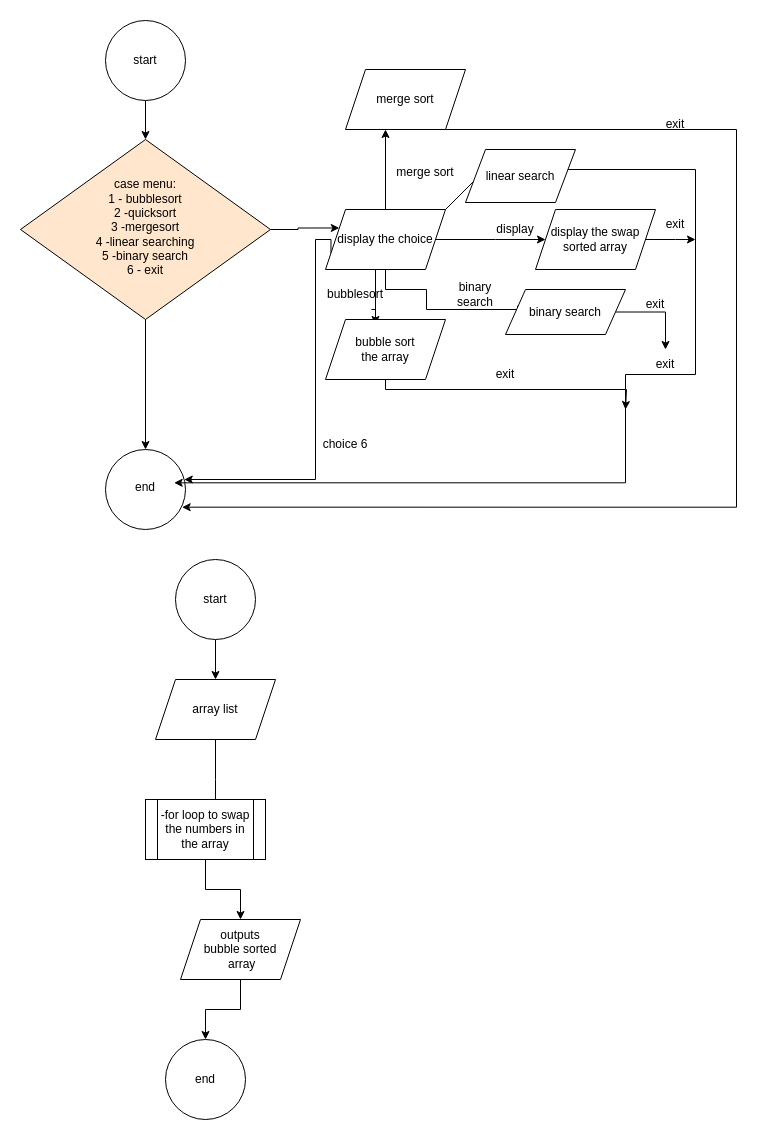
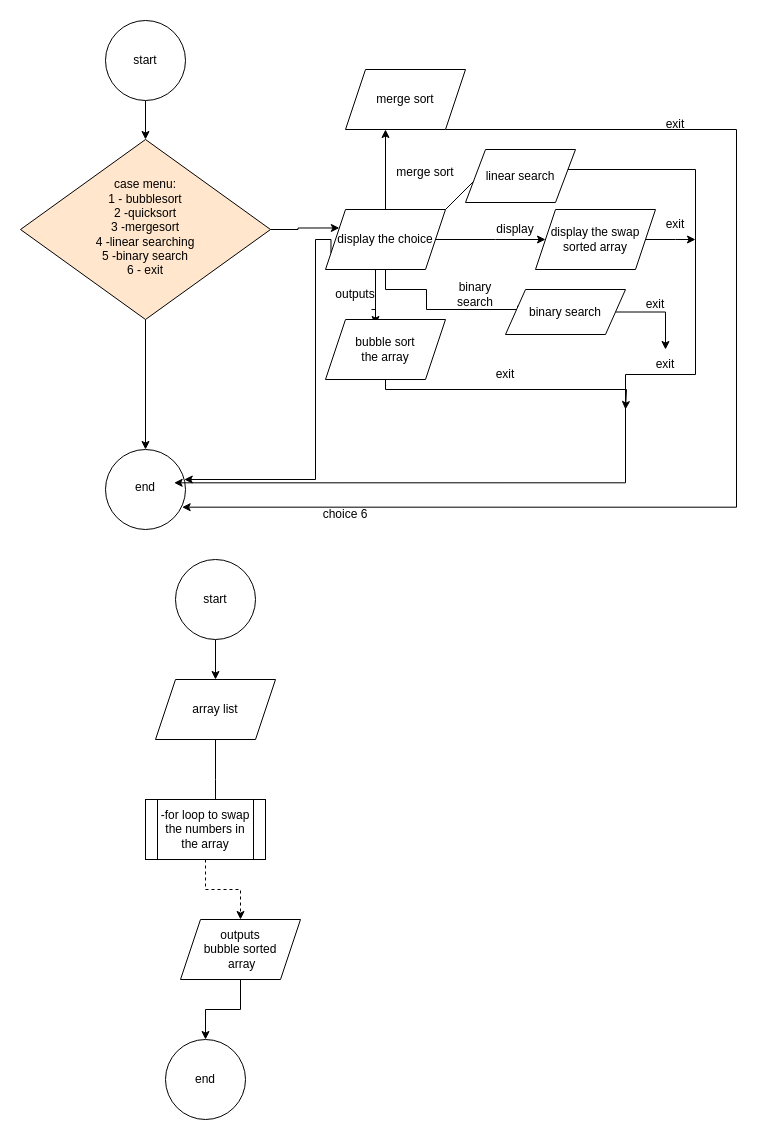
- <mxCell id="14" value="bubblesort" style="text;html=1;strokeColor=none;fillColor=none;align=center;verticalAlign=middle;whiteSpace=wrap;rounded=0;" vertex="1" parent="1"><mxGeometry x="325" y="279" width="60" height="30" as="geometry" /></mxCell>
+ <mxCell id="14" value="outputs" style="text;html=1;strokeColor=none;fillColor=none;align=center;verticalAlign=middle;whiteSpace=wrap;rounded=0;" vertex="1" parent="1"><mxGeometry x="325" y="279" width="60" height="30" as="geometry" /></mxCell>
- <mxCell id="17" value="choice 6" style="text;html=1;strokeColor=none;fillColor=none;align=center;verticalAlign=middle;whiteSpace=wrap;rounded=0;" vertex="1" parent="1"><mxGeometry x="315" y="429" width="60" height="30" as="geometry" /></mxCell>
+ <mxCell id="17" value="choice 6" style="text;html=1;strokeColor=none;fillColor=none;align=center;verticalAlign=middle;whiteSpace=wrap;rounded=0;" vertex="1" parent="1"><mxGeometry x="315" y="499" width="60" height="30" as="geometry" /></mxCell>
- <mxCell id="39" value="" style="edgeStyle=orthogonalEdgeStyle;rounded=0;orthogonalLoop=1;jettySize=auto;html=1;" edge="1" parent="1" source="40" target="43"><mxGeometry relative="1" as="geometry" /></mxCell>
+ <mxCell id="39" value="" style="edgeStyle=orthogonalEdgeStyle;rounded=0;orthogonalLoop=1;jettySize=auto;html=1;dashed=1;" edge="1" parent="1" source="40" target="43"><mxGeometry relative="1" as="geometry" /></mxCell>
